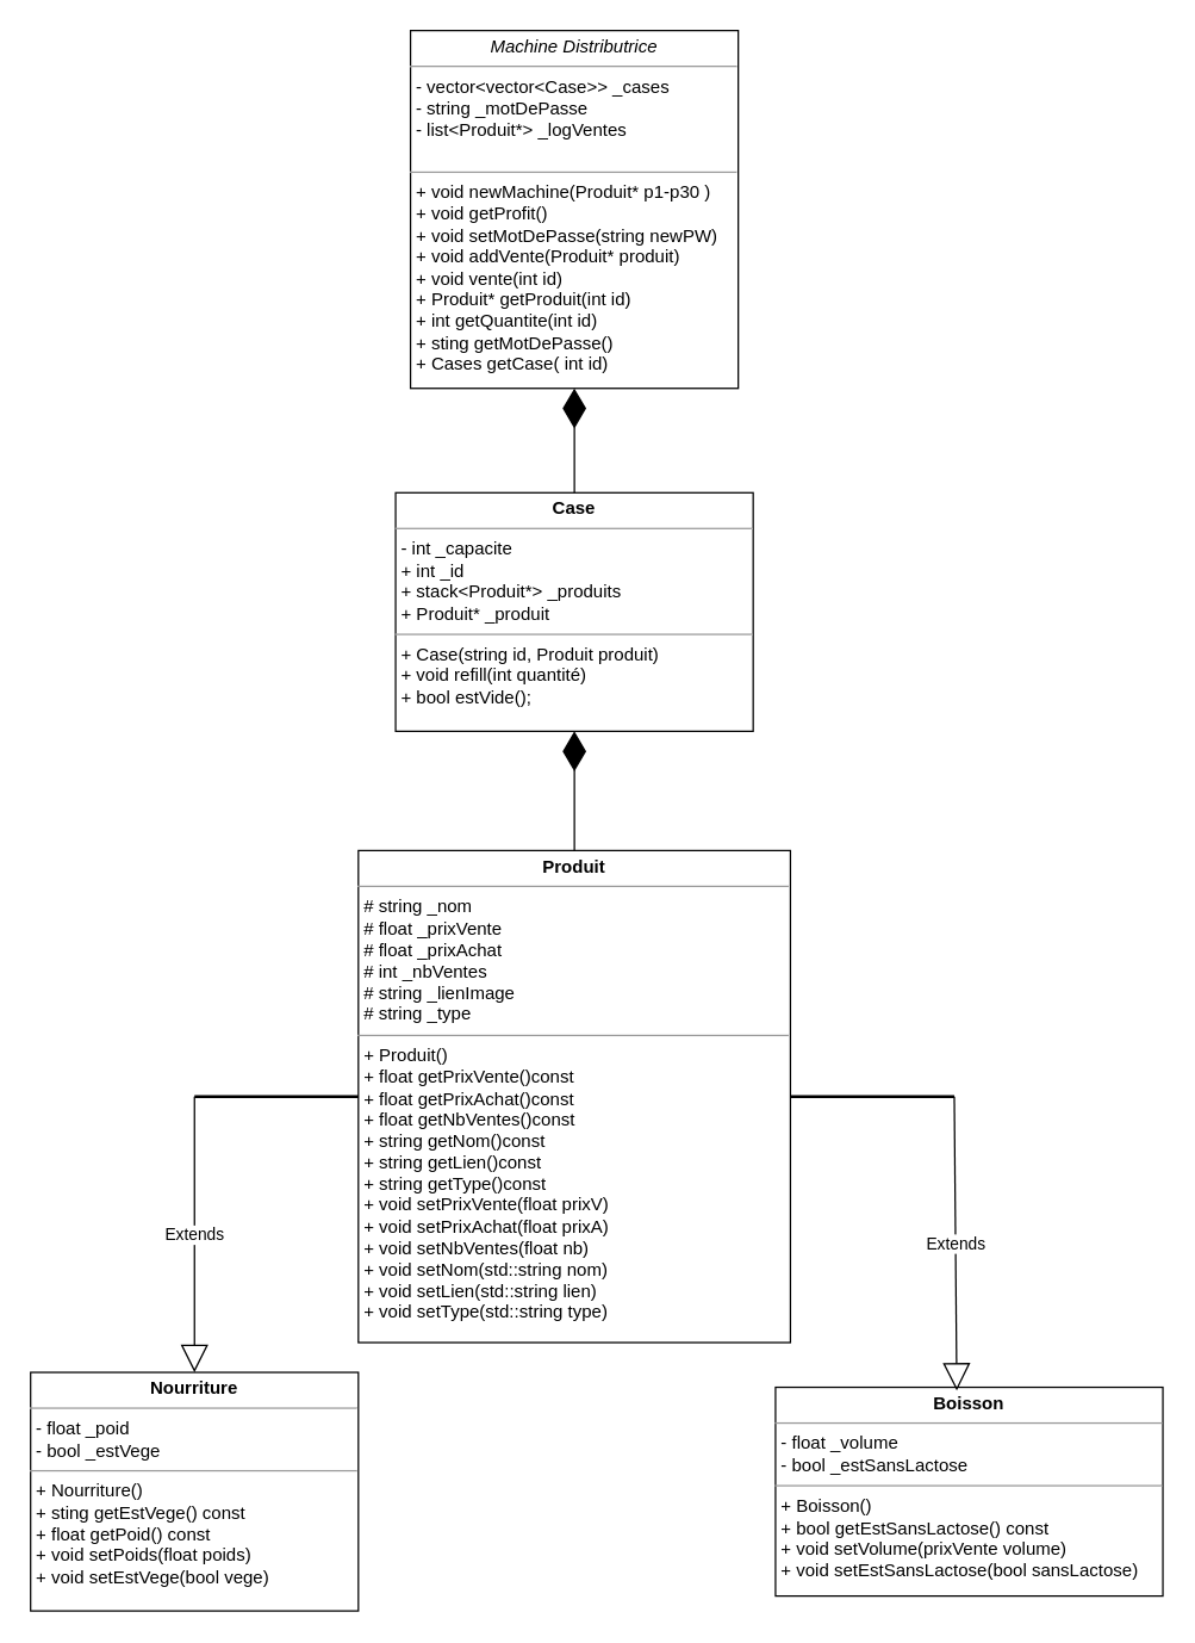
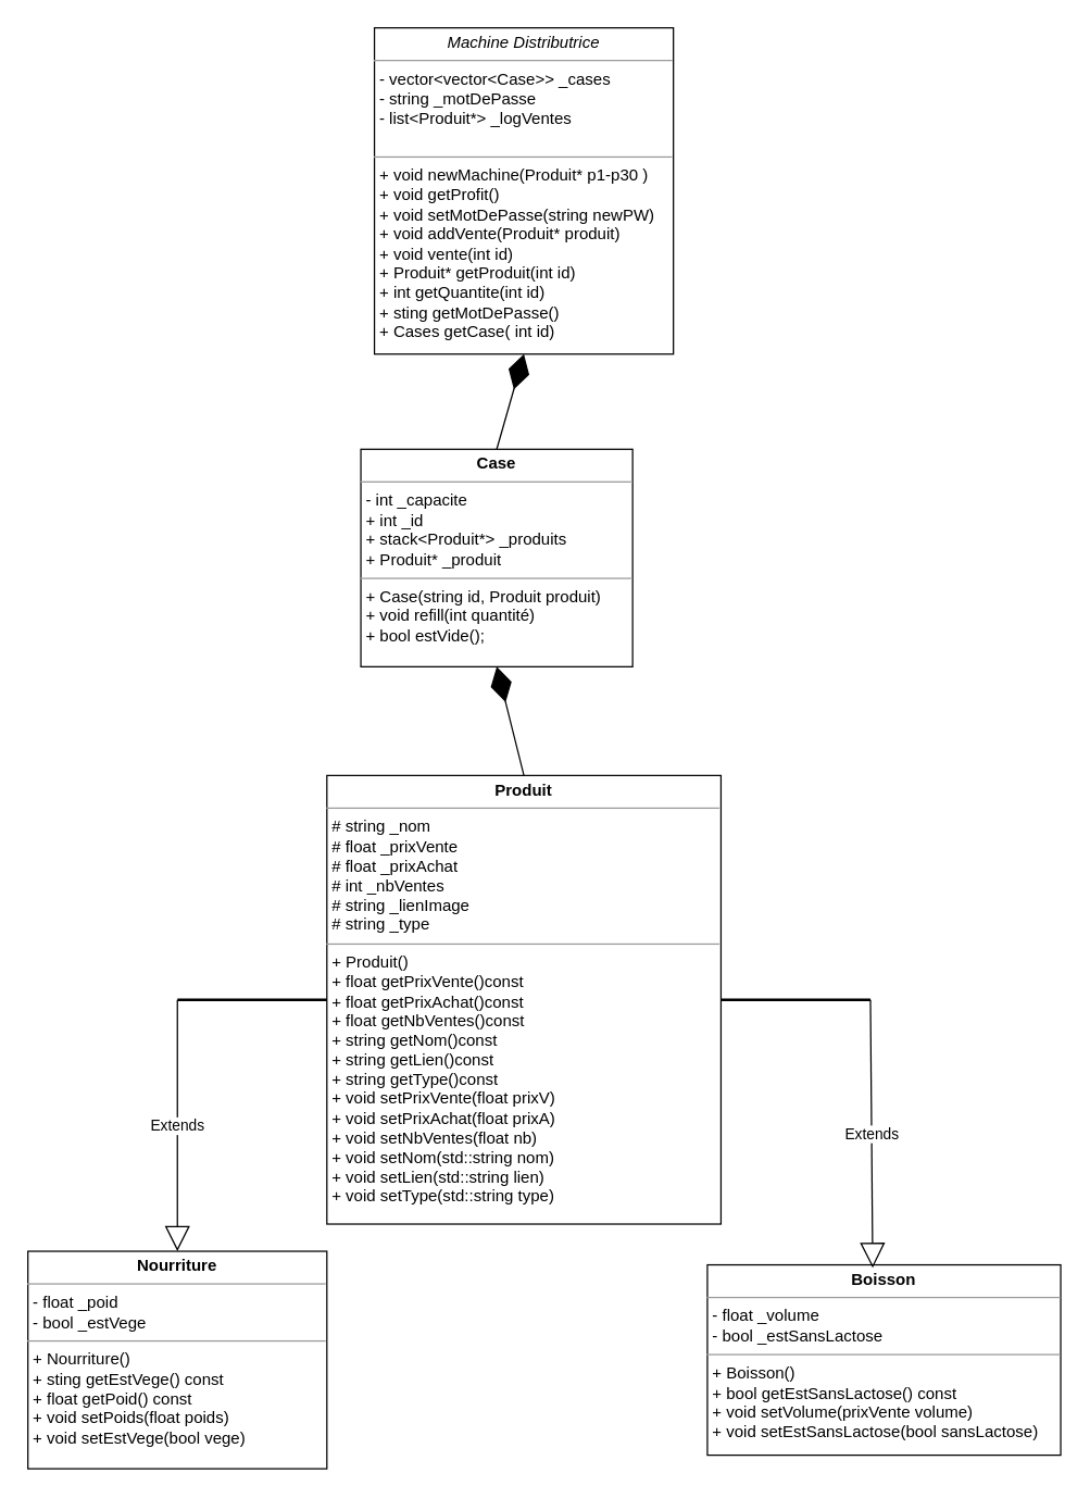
- <mxCell id="4" value="&lt;p style=&quot;margin:0px;margin-top:4px;text-align:center;&quot;&gt;&lt;b&gt;Case&lt;/b&gt;&lt;/p&gt;&lt;hr size=&quot;1&quot;&gt;&lt;p style=&quot;margin:0px;margin-left:4px;&quot;&gt;- int _capacite&lt;span style=&quot;background-color: transparent; color: light-dark(rgb(0, 0, 0), rgb(255, 255, 255));&quot;&gt;&lt;/span&gt;&lt;/p&gt;&lt;p style=&quot;margin:0px;margin-left:4px;&quot;&gt;&lt;span style=&quot;background-color: transparent; color: light-dark(rgb(0, 0, 0), rgb(255, 255, 255));&quot;&gt;+&amp;nbsp;&lt;/span&gt;int _id&lt;/p&gt;&lt;p style=&quot;margin:0px;margin-left:4px;&quot;&gt;+ stack&amp;lt;Produit*&amp;gt; _produits&lt;/p&gt;&lt;p style=&quot;margin:0px;margin-left:4px;&quot;&gt;+ Produit* _produit&lt;/p&gt;&lt;hr size=&quot;1&quot;&gt;&lt;p style=&quot;margin:0px;margin-left:4px;&quot;&gt;+ Case(string id, Produit produit)&lt;/p&gt;&lt;p style=&quot;margin:0px;margin-left:4px;&quot;&gt;+ void refill(int quantité)&lt;/p&gt;&lt;p style=&quot;margin:0px;margin-left:4px;&quot;&gt;+ bool estVide();&lt;/p&gt;" style="verticalAlign=top;align=left;overflow=fill;fontSize=12;fontFamily=Helvetica;html=1;rounded=0;shadow=0;comic=0;labelBackgroundColor=none;strokeWidth=1;" parent="1" vertex="1"><mxGeometry x="265" y="330" width="240" height="160" as="geometry" /></mxCell>
+ <mxCell id="4" value="&lt;p style=&quot;margin:0px;margin-top:4px;text-align:center;&quot;&gt;&lt;b&gt;Case&lt;/b&gt;&lt;/p&gt;&lt;hr size=&quot;1&quot;&gt;&lt;p style=&quot;margin:0px;margin-left:4px;&quot;&gt;- int _capacite&lt;span style=&quot;background-color: transparent; color: light-dark(rgb(0, 0, 0), rgb(255, 255, 255));&quot;&gt;&lt;/span&gt;&lt;/p&gt;&lt;p style=&quot;margin:0px;margin-left:4px;&quot;&gt;&lt;span style=&quot;background-color: transparent; color: light-dark(rgb(0, 0, 0), rgb(255, 255, 255));&quot;&gt;+&amp;nbsp;&lt;/span&gt;int _id&lt;/p&gt;&lt;p style=&quot;margin:0px;margin-left:4px;&quot;&gt;+ stack&amp;lt;Produit*&amp;gt; _produits&lt;/p&gt;&lt;p style=&quot;margin:0px;margin-left:4px;&quot;&gt;+ Produit* _produit&lt;/p&gt;&lt;hr size=&quot;1&quot;&gt;&lt;p style=&quot;margin:0px;margin-left:4px;&quot;&gt;+ Case(string id, Produit produit)&lt;/p&gt;&lt;p style=&quot;margin:0px;margin-left:4px;&quot;&gt;+ void refill(int quantité)&lt;/p&gt;&lt;p style=&quot;margin:0px;margin-left:4px;&quot;&gt;+ bool estVide();&lt;/p&gt;" style="verticalAlign=top;align=left;overflow=fill;fontSize=12;fontFamily=Helvetica;html=1;rounded=0;shadow=0;comic=0;labelBackgroundColor=none;strokeWidth=1;" parent="1" vertex="1"><mxGeometry x="265" y="330" width="200" height="160" as="geometry" /></mxCell>
